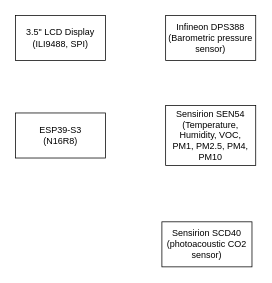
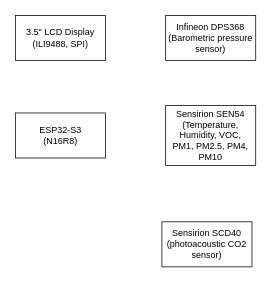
- <mxCell id="5" value="&lt;div&gt;Infineon DPS388&lt;br&gt;&lt;/div&gt;(Barometric pressure sensor)" style="rounded=0;whiteSpace=wrap;html=1;" vertex="1" parent="1"><mxGeometry x="220" y="20" width="120" height="60" as="geometry" /></mxCell>
+ <mxCell id="5" value="&lt;div&gt;Infineon DPS368&lt;br&gt;&lt;/div&gt;(Barometric pressure sensor)" style="rounded=0;whiteSpace=wrap;html=1;" vertex="1" parent="1"><mxGeometry x="220" y="20" width="120" height="60" as="geometry" /></mxCell>
- <mxCell id="2" value="ESP39-S3&lt;div&gt;(N16R8)&lt;/div&gt;" style="rounded=0;whiteSpace=wrap;html=1;" vertex="1" parent="1"><mxGeometry x="20" y="150" width="120" height="60" as="geometry" /></mxCell>
+ <mxCell id="2" value="ESP32-S3&lt;div&gt;(N16R8)&lt;/div&gt;" style="rounded=0;whiteSpace=wrap;html=1;" vertex="1" parent="1"><mxGeometry x="20" y="150" width="120" height="60" as="geometry" /></mxCell>
